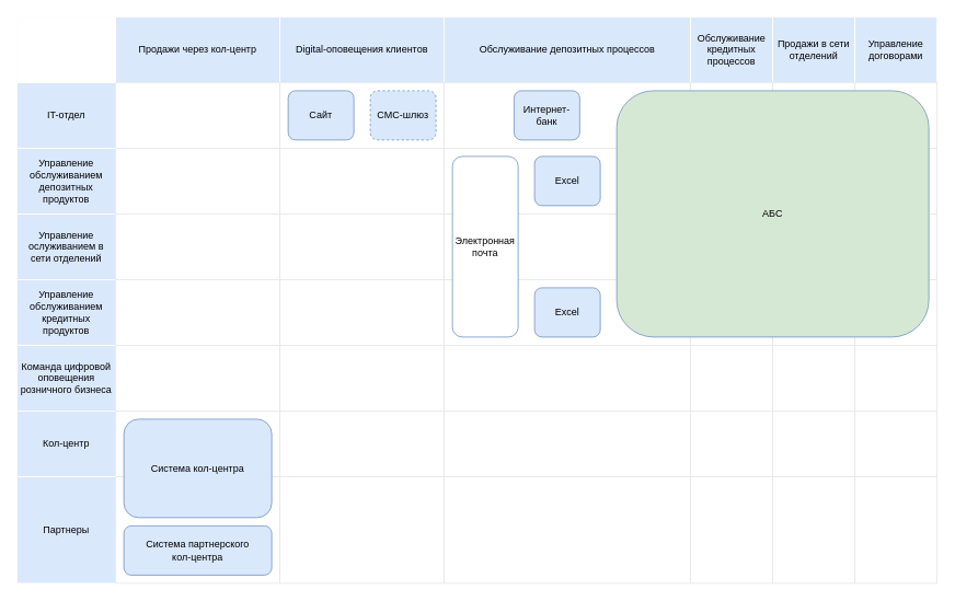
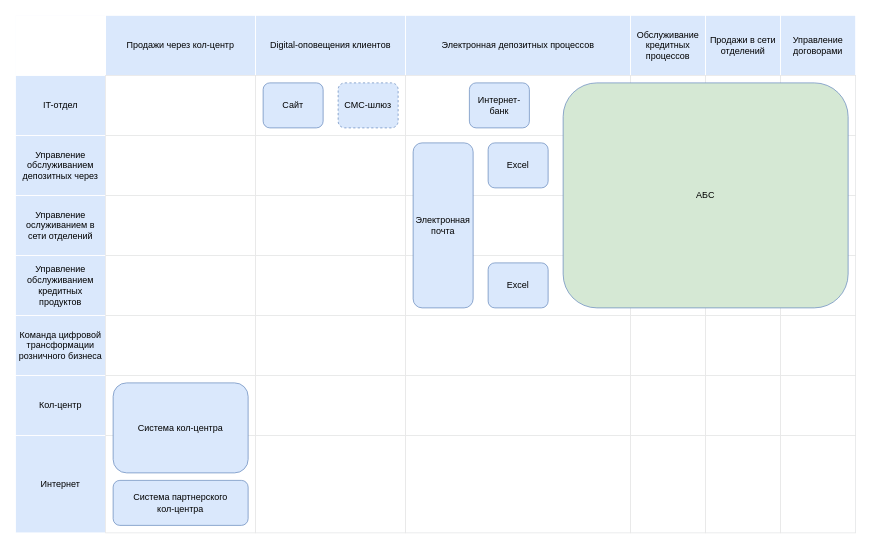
- <mxCell id="7" value="Обслуживание депозитных процессов" style="connectable=0;recursiveResize=0;strokeColor=#FFFFFF;fillColor=none;align=center;whiteSpace=wrap;html=1;" parent="3" vertex="1"><mxGeometry x="520" width="300" height="80" as="geometry"><mxRectangle width="300" height="80" as="alternateBounds" /></mxGeometry></mxCell>
+ <mxCell id="7" value="Электронная депозитных процессов" style="connectable=0;recursiveResize=0;strokeColor=#FFFFFF;fillColor=none;align=center;whiteSpace=wrap;html=1;" parent="3" vertex="1"><mxGeometry x="520" width="300" height="80" as="geometry"><mxRectangle width="300" height="80" as="alternateBounds" /></mxGeometry></mxCell>
- <mxCell id="20" value="Управление обслуживанием депозитных продуктов" style="connectable=0;recursiveResize=0;strokeColor=#FFFFFF;fillColor=none;align=center;whiteSpace=wrap;html=1;" parent="19" vertex="1"><mxGeometry width="120" height="80" as="geometry"><mxRectangle width="120" height="80" as="alternateBounds" /></mxGeometry></mxCell>
+ <mxCell id="20" value="Управление обслуживанием депозитных через" style="connectable=0;recursiveResize=0;strokeColor=#FFFFFF;fillColor=none;align=center;whiteSpace=wrap;html=1;" parent="19" vertex="1"><mxGeometry width="120" height="80" as="geometry"><mxRectangle width="120" height="80" as="alternateBounds" /></mxGeometry></mxCell>
- <mxCell id="73" value="Электронная почта" style="rounded=1;whiteSpace=wrap;html=1;fillColor=#ffffff;strokeColor=#6c8ebf;" vertex="1" parent="1"><mxGeometry x="550" y="190" width="80" height="220" as="geometry" /></mxCell>
+ <mxCell id="73" value="Электронная почта" style="rounded=1;whiteSpace=wrap;html=1;fillColor=#dae8fc;strokeColor=#6c8ebf;" vertex="1" parent="1"><mxGeometry x="550" y="190" width="80" height="220" as="geometry" /></mxCell>
- <mxCell id="44" value="Команда цифровой оповещения розничного бизнеса" style="connectable=0;recursiveResize=0;strokeColor=#FFFFFF;fillColor=none;align=center;whiteSpace=wrap;html=1;" parent="43" vertex="1"><mxGeometry width="120" height="80" as="geometry"><mxRectangle width="120" height="80" as="alternateBounds" /></mxGeometry></mxCell>
+ <mxCell id="44" value="Команда цифровой трансформации розничного бизнеса" style="connectable=0;recursiveResize=0;strokeColor=#FFFFFF;fillColor=none;align=center;whiteSpace=wrap;html=1;" parent="43" vertex="1"><mxGeometry width="120" height="80" as="geometry"><mxRectangle width="120" height="80" as="alternateBounds" /></mxGeometry></mxCell>
- <mxCell id="60" value="Партнеры" style="connectable=0;recursiveResize=0;strokeColor=#FFFFFF;fillColor=none;align=center;whiteSpace=wrap;html=1;" vertex="1" parent="59"><mxGeometry width="120" height="130" as="geometry"><mxRectangle width="120" height="130" as="alternateBounds" /></mxGeometry></mxCell>
+ <mxCell id="60" value="Интернет" style="connectable=0;recursiveResize=0;strokeColor=#FFFFFF;fillColor=none;align=center;whiteSpace=wrap;html=1;" vertex="1" parent="59"><mxGeometry width="120" height="130" as="geometry"><mxRectangle width="120" height="130" as="alternateBounds" /></mxGeometry></mxCell>
